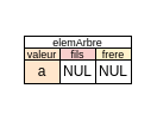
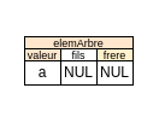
- <mxCell id="3" value="&lt;font style=&quot;font-size: 9px&quot;&gt;elemArbre&lt;/font&gt;" style="rounded=0;whiteSpace=wrap;html=1;" parent="2" vertex="1"><mxGeometry y="10" width="90" height="10" as="geometry" /></mxCell>
+ <mxCell id="3" value="&lt;font style=&quot;font-size: 9px&quot;&gt;elemArbre&lt;/font&gt;" style="rounded=0;whiteSpace=wrap;html=1;fillColor=#ffe6cc;" parent="2" vertex="1"><mxGeometry y="10" width="90" height="10" as="geometry" /></mxCell>
- <mxCell id="9" value="&lt;font style=&quot;font-size: 9px&quot;&gt;fils&lt;/font&gt;" style="rounded=0;whiteSpace=wrap;html=1;fillColor=#f8cecc;" parent="2" vertex="1"><mxGeometry x="30" y="20" width="30" height="10" as="geometry" /></mxCell>
+ <mxCell id="9" value="&lt;font style=&quot;font-size: 9px&quot;&gt;fils&lt;/font&gt;" style="rounded=0;whiteSpace=wrap;html=1;" parent="2" vertex="1"><mxGeometry x="30" y="20" width="30" height="10" as="geometry" /></mxCell>
- <mxCell id="5" value="a" style="rounded=0;whiteSpace=wrap;html=1;fillColor=#ffe6cc;" parent="4" vertex="1"><mxGeometry width="30" height="20" as="geometry" /></mxCell>
+ <mxCell id="5" value="a" style="rounded=0;whiteSpace=wrap;html=1;" parent="4" vertex="1"><mxGeometry width="30" height="20" as="geometry" /></mxCell>
